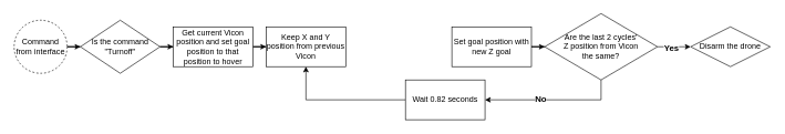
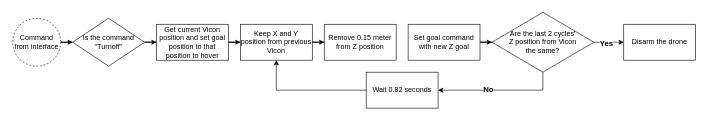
+ <mxCell id="8" value="" style="edgeStyle=orthogonalEdgeStyle;rounded=0;orthogonalLoop=1;jettySize=auto;html=1;" edge="1" parent="1" source="9" target="10"><mxGeometry relative="1" as="geometry" /></mxCell>
+ <mxCell id="10" value="Remove 0.15 meter from Z position" style="whiteSpace=wrap;html=1;" vertex="1" parent="1"><mxGeometry x="540" y="40" width="120" height="60" as="geometry" /></mxCell>
- <mxCell id="12" value="Set goal position with new Z goal" style="whiteSpace=wrap;html=1;" vertex="1" parent="1"><mxGeometry x="680" y="40" width="120" height="60" as="geometry" /></mxCell>
+ <mxCell id="12" value="Set goal command with new Z goal" style="whiteSpace=wrap;html=1;" vertex="1" parent="1"><mxGeometry x="680" y="40" width="120" height="60" as="geometry" /></mxCell>
- <mxCell id="20" value="Disarm the drone" style="rhombus;whiteSpace=wrap;html=1;" vertex="1" parent="1"><mxGeometry x="1040" y="40" width="120" height="60" as="geometry" /></mxCell>
+ <mxCell id="20" value="Disarm the drone" style="whiteSpace=wrap;html=1;" vertex="1" parent="1"><mxGeometry x="1040" y="40" width="120" height="60" as="geometry" /></mxCell>
